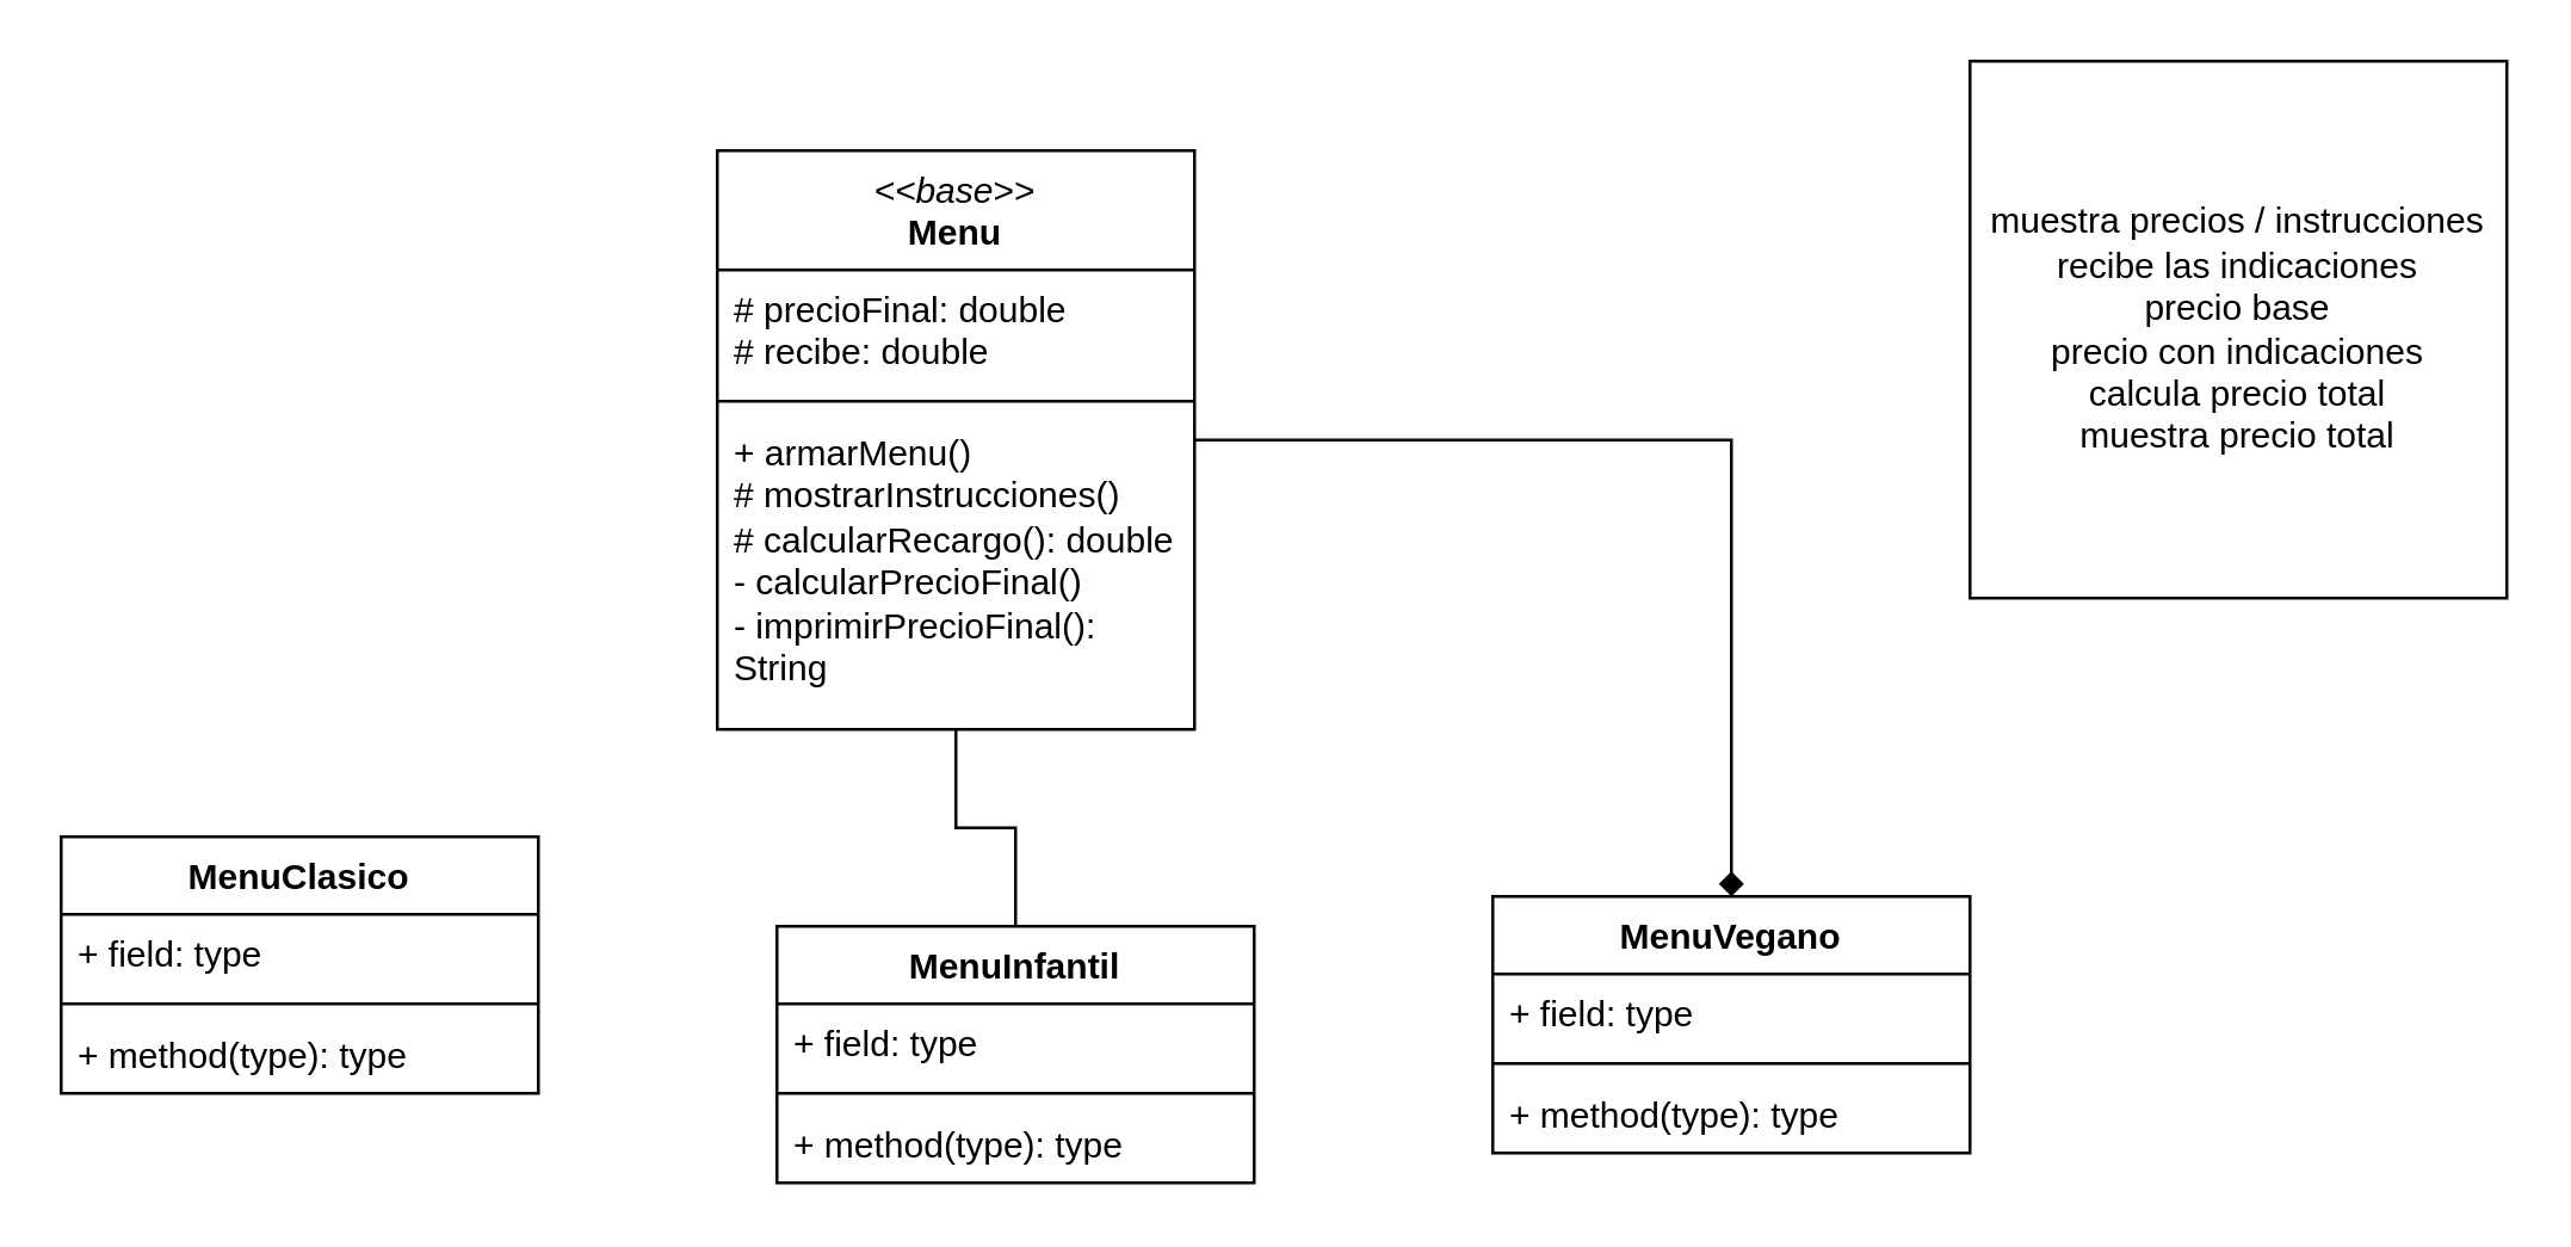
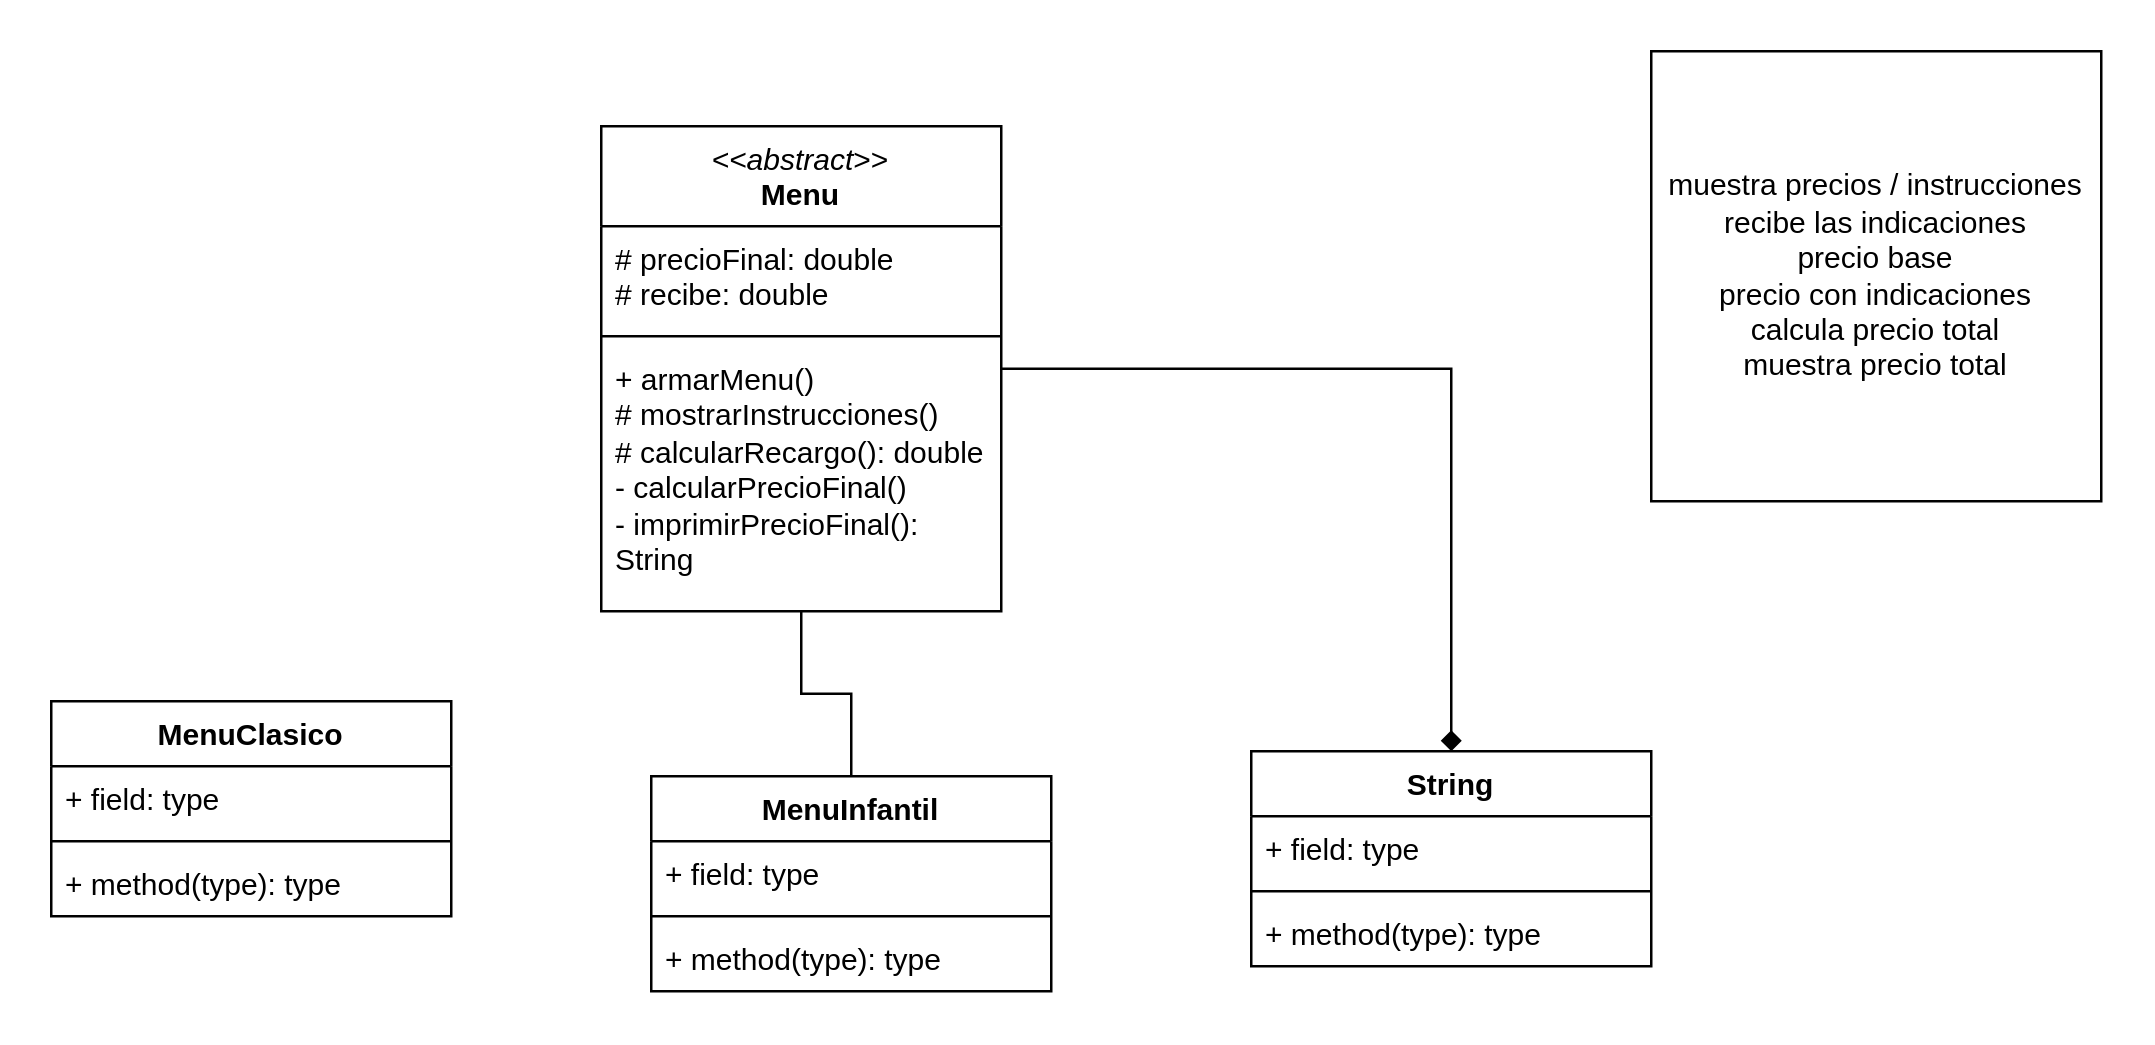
- <mxCell id="4" value="&lt;i style=&quot;font-weight: normal;&quot;&gt;&amp;lt;&amp;lt;base&lt;/i&gt;&lt;span style=&quot;font-weight: normal;&quot;&gt;&amp;gt;&lt;/span&gt;&lt;span style=&quot;font-weight: normal;&quot;&gt;&amp;gt;&lt;br&gt;&lt;/span&gt;Menu" style="swimlane;fontStyle=1;align=center;verticalAlign=top;childLayout=stackLayout;horizontal=1;startSize=40;horizontalStack=0;resizeParent=1;resizeParentMax=0;resizeLast=0;collapsible=1;marginBottom=0;whiteSpace=wrap;html=1;" vertex="1" parent="1"><mxGeometry x="240" y="50" width="160" height="194" as="geometry" /></mxCell>
+ <mxCell id="4" value="&lt;i style=&quot;font-weight: normal;&quot;&gt;&amp;lt;&amp;lt;abstract&lt;/i&gt;&lt;span style=&quot;font-weight: normal;&quot;&gt;&amp;gt;&lt;/span&gt;&lt;span style=&quot;font-weight: normal;&quot;&gt;&amp;gt;&lt;br&gt;&lt;/span&gt;Menu" style="swimlane;fontStyle=1;align=center;verticalAlign=top;childLayout=stackLayout;horizontal=1;startSize=40;horizontalStack=0;resizeParent=1;resizeParentMax=0;resizeLast=0;collapsible=1;marginBottom=0;whiteSpace=wrap;html=1;" vertex="1" parent="1"><mxGeometry x="240" y="50" width="160" height="194" as="geometry" /></mxCell>
- <mxCell id="16" value="MenuVegano" style="swimlane;fontStyle=1;align=center;verticalAlign=top;childLayout=stackLayout;horizontal=1;startSize=26;horizontalStack=0;resizeParent=1;resizeParentMax=0;resizeLast=0;collapsible=1;marginBottom=0;whiteSpace=wrap;html=1;" vertex="1" parent="1"><mxGeometry x="500" y="300" width="160" height="86" as="geometry" /></mxCell>
+ <mxCell id="16" value="String" style="swimlane;fontStyle=1;align=center;verticalAlign=top;childLayout=stackLayout;horizontal=1;startSize=26;horizontalStack=0;resizeParent=1;resizeParentMax=0;resizeLast=0;collapsible=1;marginBottom=0;whiteSpace=wrap;html=1;" vertex="1" parent="1"><mxGeometry x="500" y="300" width="160" height="86" as="geometry" /></mxCell>
